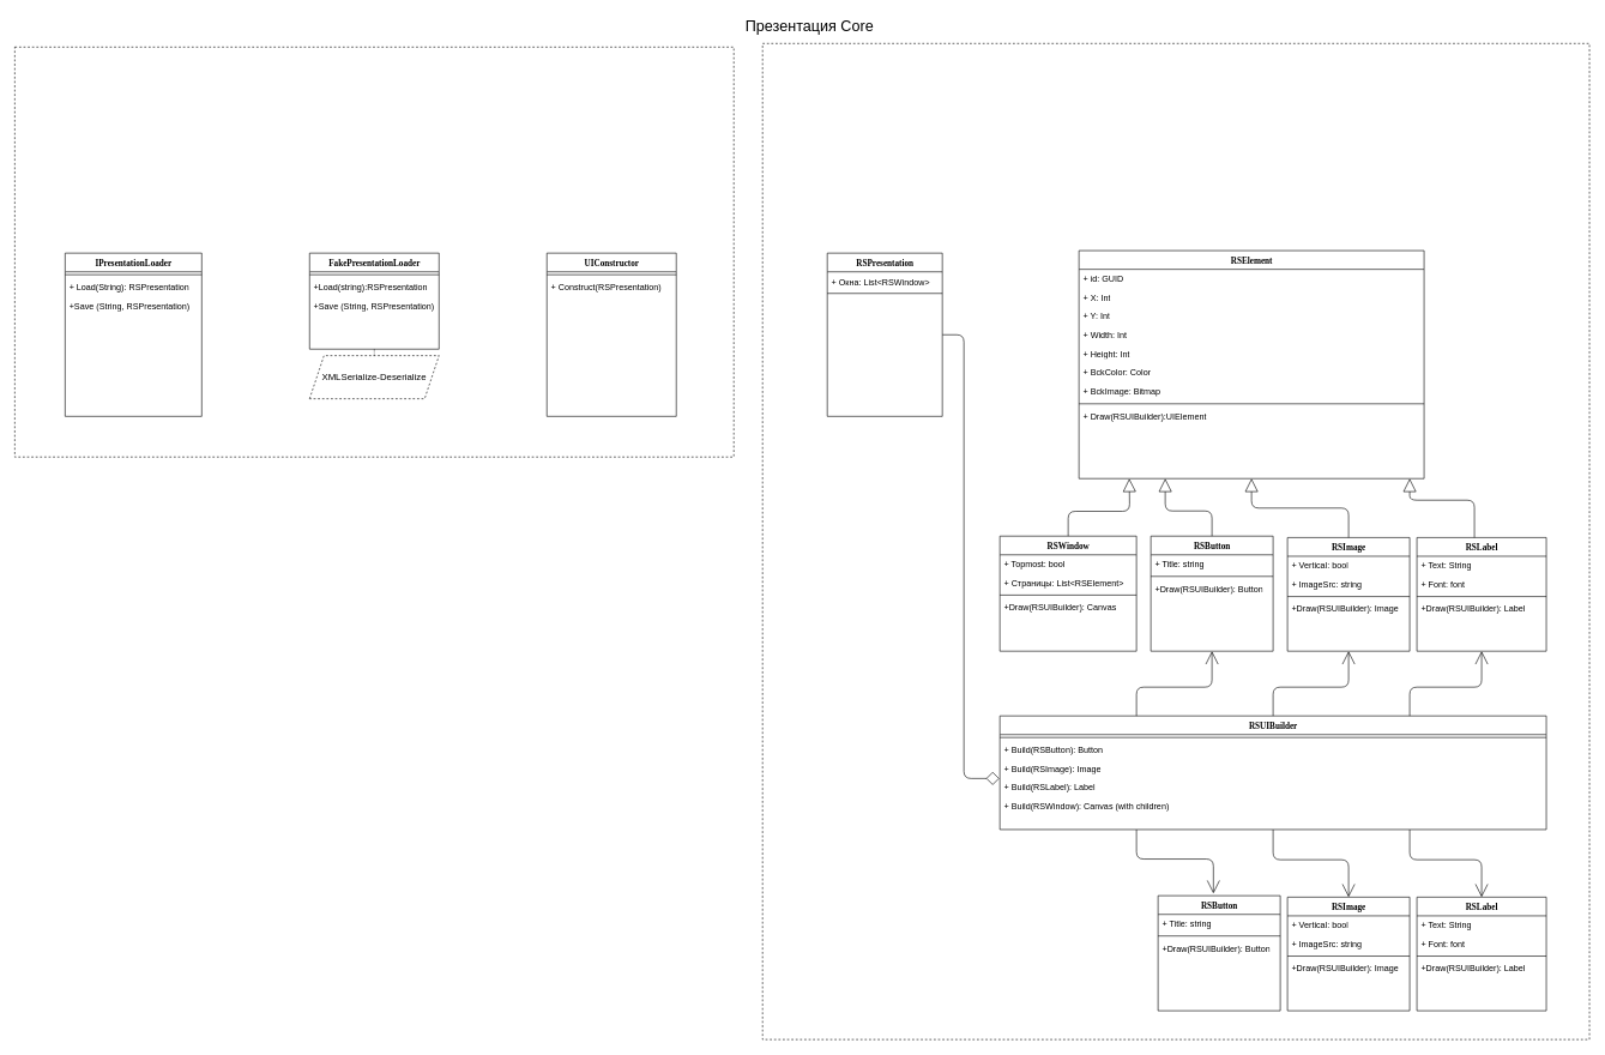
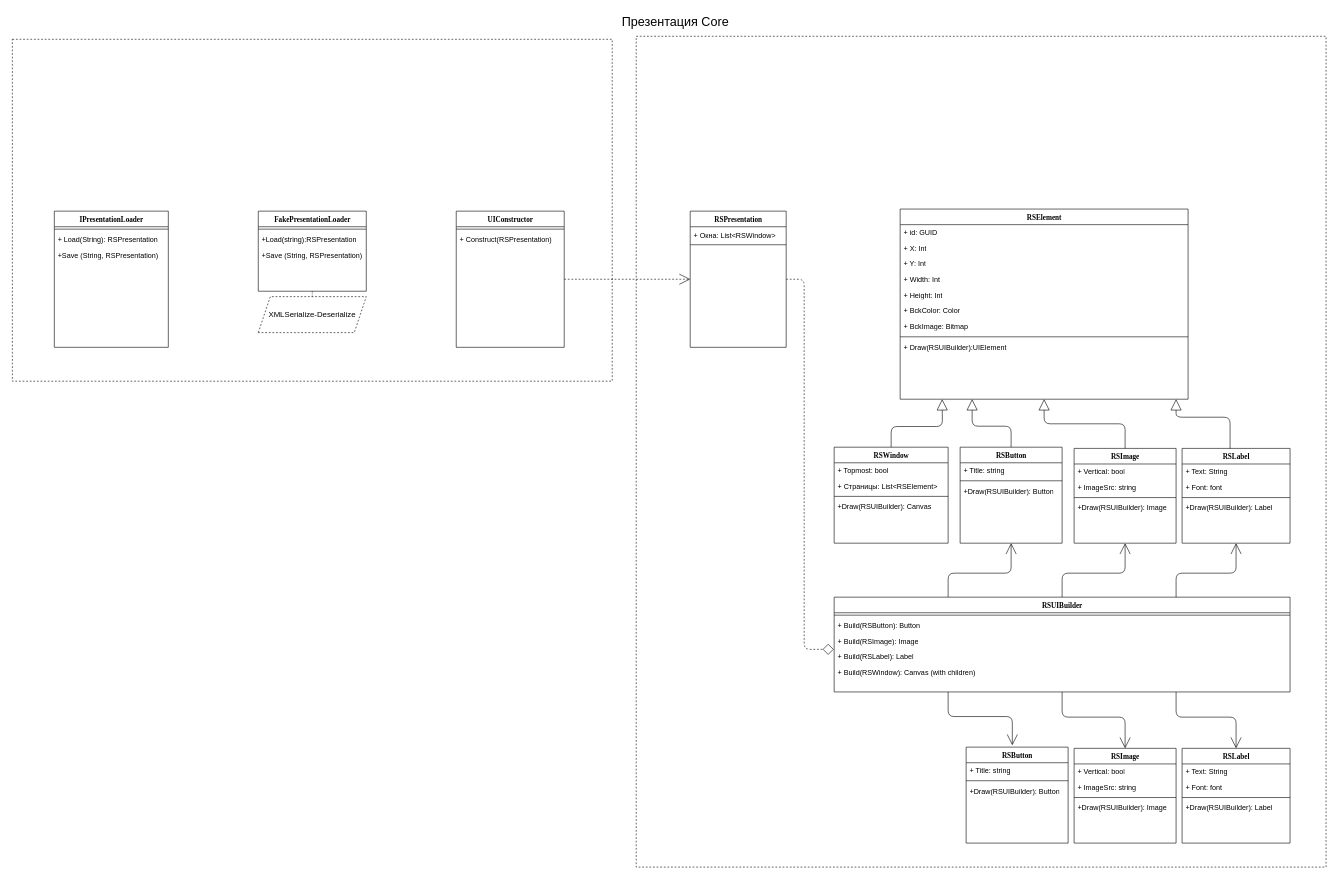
+ <mxCell id="67" style="edgeStyle=orthogonalEdgeStyle;rounded=1;orthogonalLoop=1;jettySize=auto;html=1;exitX=1;exitY=0.5;exitDx=0;exitDy=0;entryX=0;entryY=0.5;entryDx=0;entryDy=0;startArrow=none;startFill=0;endArrow=open;endFill=0;startSize=16;endSize=16;strokeWidth=1;dashed=1;" edge="1" parent="1" source="68" target="5"><mxGeometry relative="1" as="geometry" /></mxCell>
- <mxCell id="4" style="edgeStyle=orthogonalEdgeStyle;rounded=1;orthogonalLoop=1;jettySize=auto;html=1;exitX=1;exitY=0.5;exitDx=0;exitDy=0;entryX=-0.001;entryY=0.038;entryDx=0;entryDy=0;entryPerimeter=0;startArrow=none;startFill=0;endArrow=diamond;endFill=0;startSize=16;endSize=16;strokeWidth=1;" edge="1" parent="1" source="5" target="34"><mxGeometry relative="1" as="geometry"><Array as="points"><mxPoint x="1340" y="465" /><mxPoint x="1340" y="1082" /></Array></mxGeometry></mxCell>
+ <mxCell id="4" style="edgeStyle=orthogonalEdgeStyle;rounded=1;orthogonalLoop=1;jettySize=auto;html=1;exitX=1;exitY=0.5;exitDx=0;exitDy=0;entryX=-0.001;entryY=0.038;entryDx=0;entryDy=0;entryPerimeter=0;startArrow=none;startFill=0;endArrow=diamond;endFill=0;startSize=16;endSize=16;strokeWidth=1;dashed=1;" edge="1" parent="1" source="5" target="34"><mxGeometry relative="1" as="geometry"><Array as="points"><mxPoint x="1340" y="465" /><mxPoint x="1340" y="1082" /></Array></mxGeometry></mxCell>
